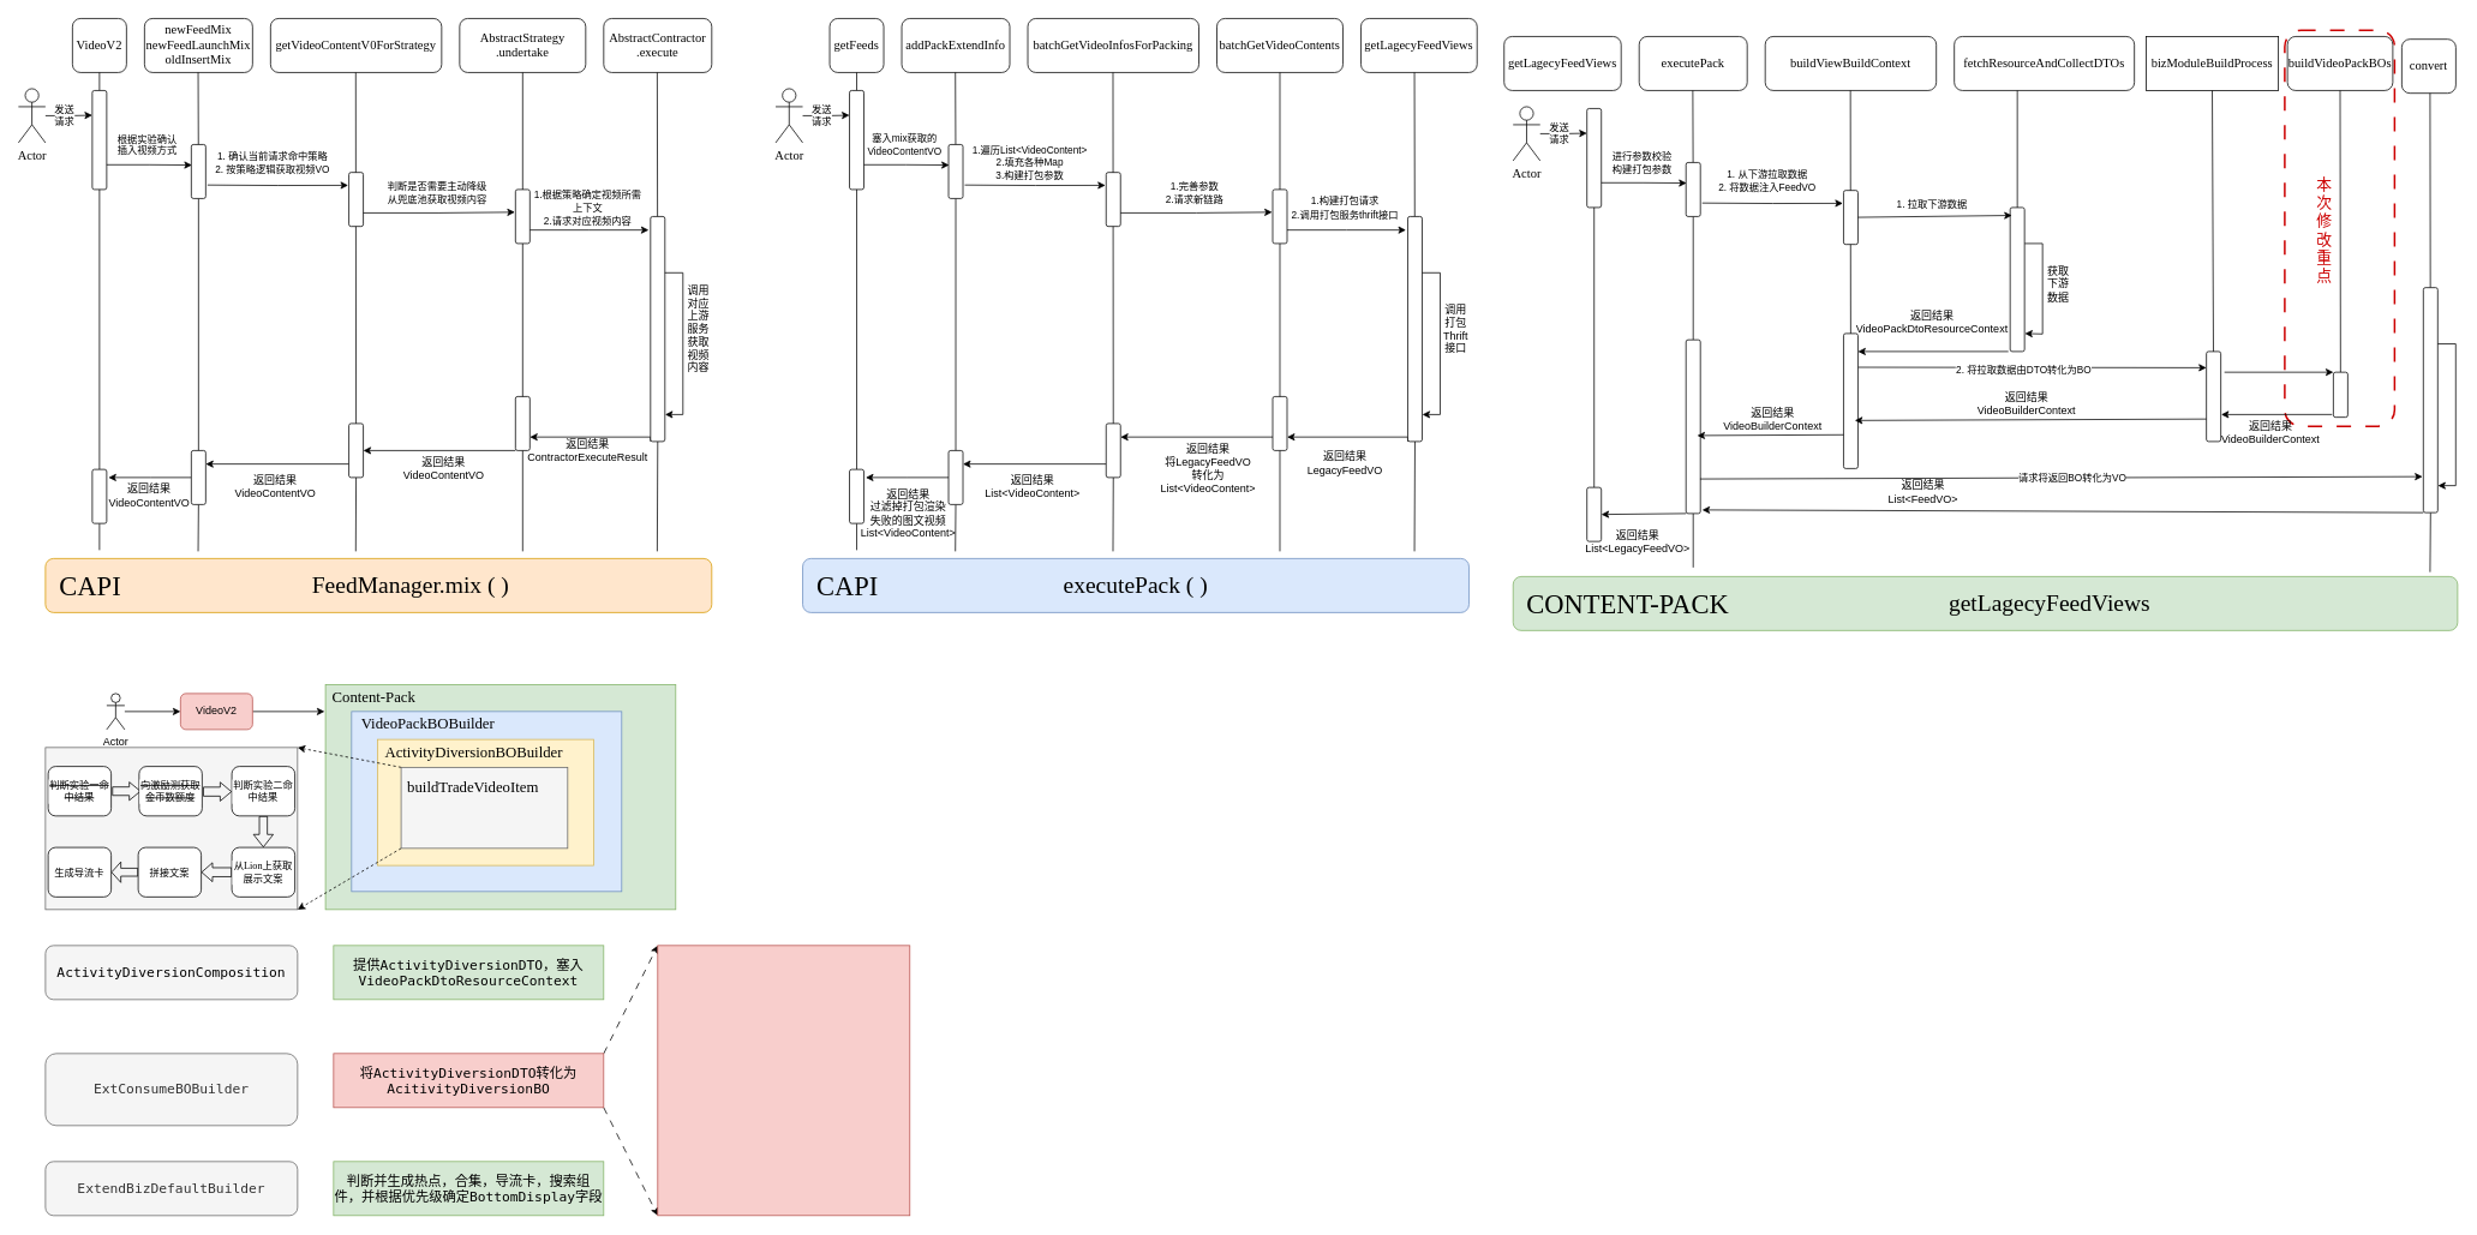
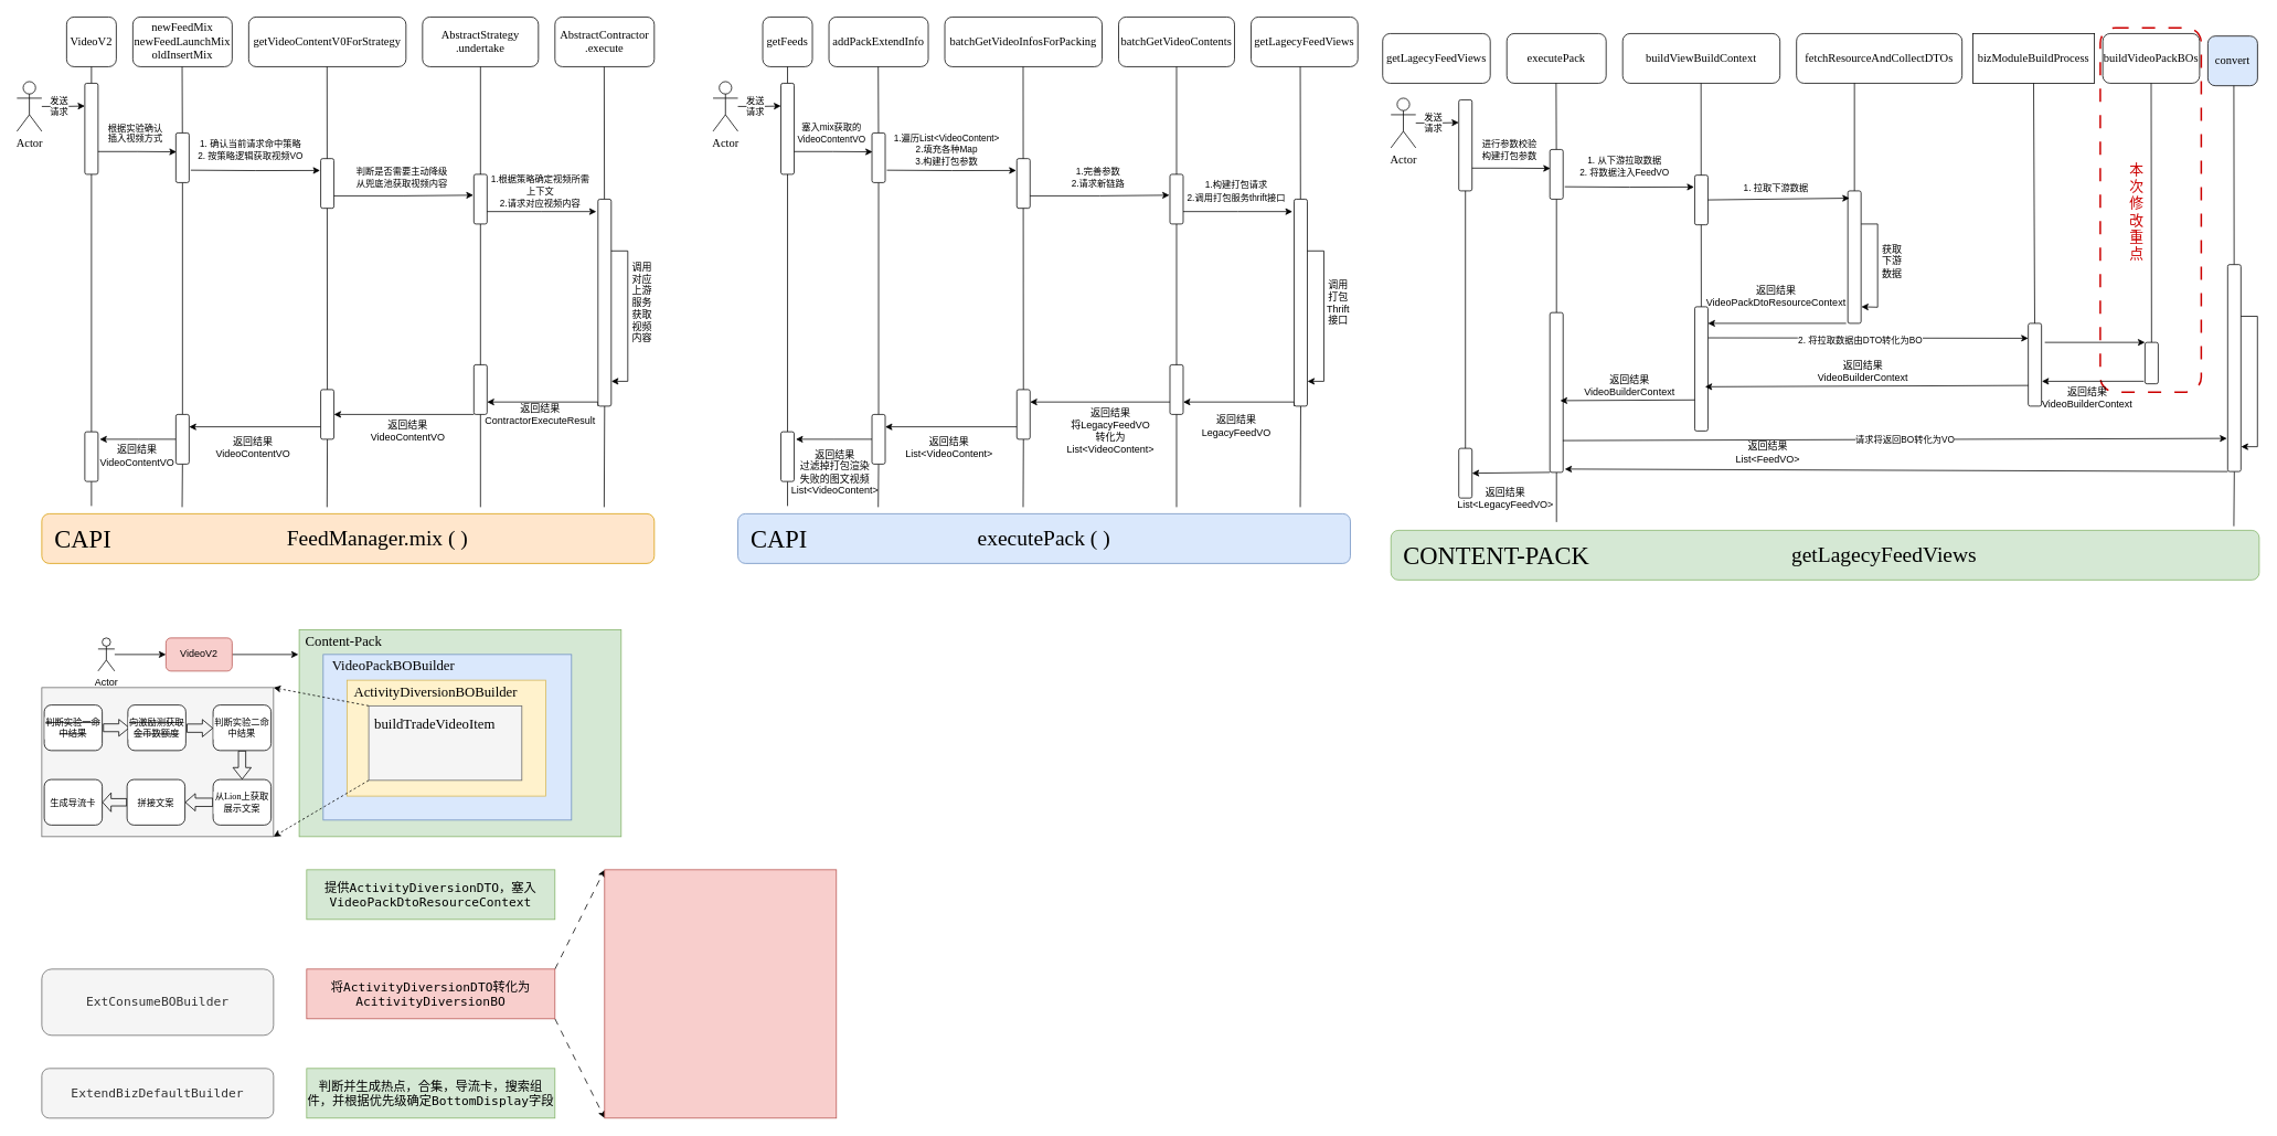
- <mxCell id="107" value="convert" style="rounded=1;whiteSpace=wrap;html=1;fontFamily=Times New Roman;fontSize=14;" parent="1" vertex="1"><mxGeometry x="2667" y="43" width="60" height="60" as="geometry" /></mxCell>
+ <mxCell id="107" value="convert" style="rounded=1;whiteSpace=wrap;html=1;fontFamily=Times New Roman;fontSize=14;fillColor=#dae8fc;" parent="1" vertex="1"><mxGeometry x="2667" y="43" width="60" height="60" as="geometry" /></mxCell>
- <mxCell id="184" value="&lt;div&gt;&lt;pre style=&quot;font-family: &amp;quot;JetBrains Mono&amp;quot;, monospace; font-size: 11.3pt;&quot;&gt;&lt;span&gt;&lt;font style=&quot;color: rgb(0, 0, 0);&quot;&gt;ActivityDiversionComposition&lt;/font&gt;&lt;/span&gt;&lt;/pre&gt;&lt;/div&gt;" style="rounded=1;whiteSpace=wrap;html=1;fillColor=#f5f5f5;fontColor=#333333;strokeColor=#666666;" vertex="1" parent="1"><mxGeometry x="50" y="1050" width="280" height="60" as="geometry" /></mxCell>
